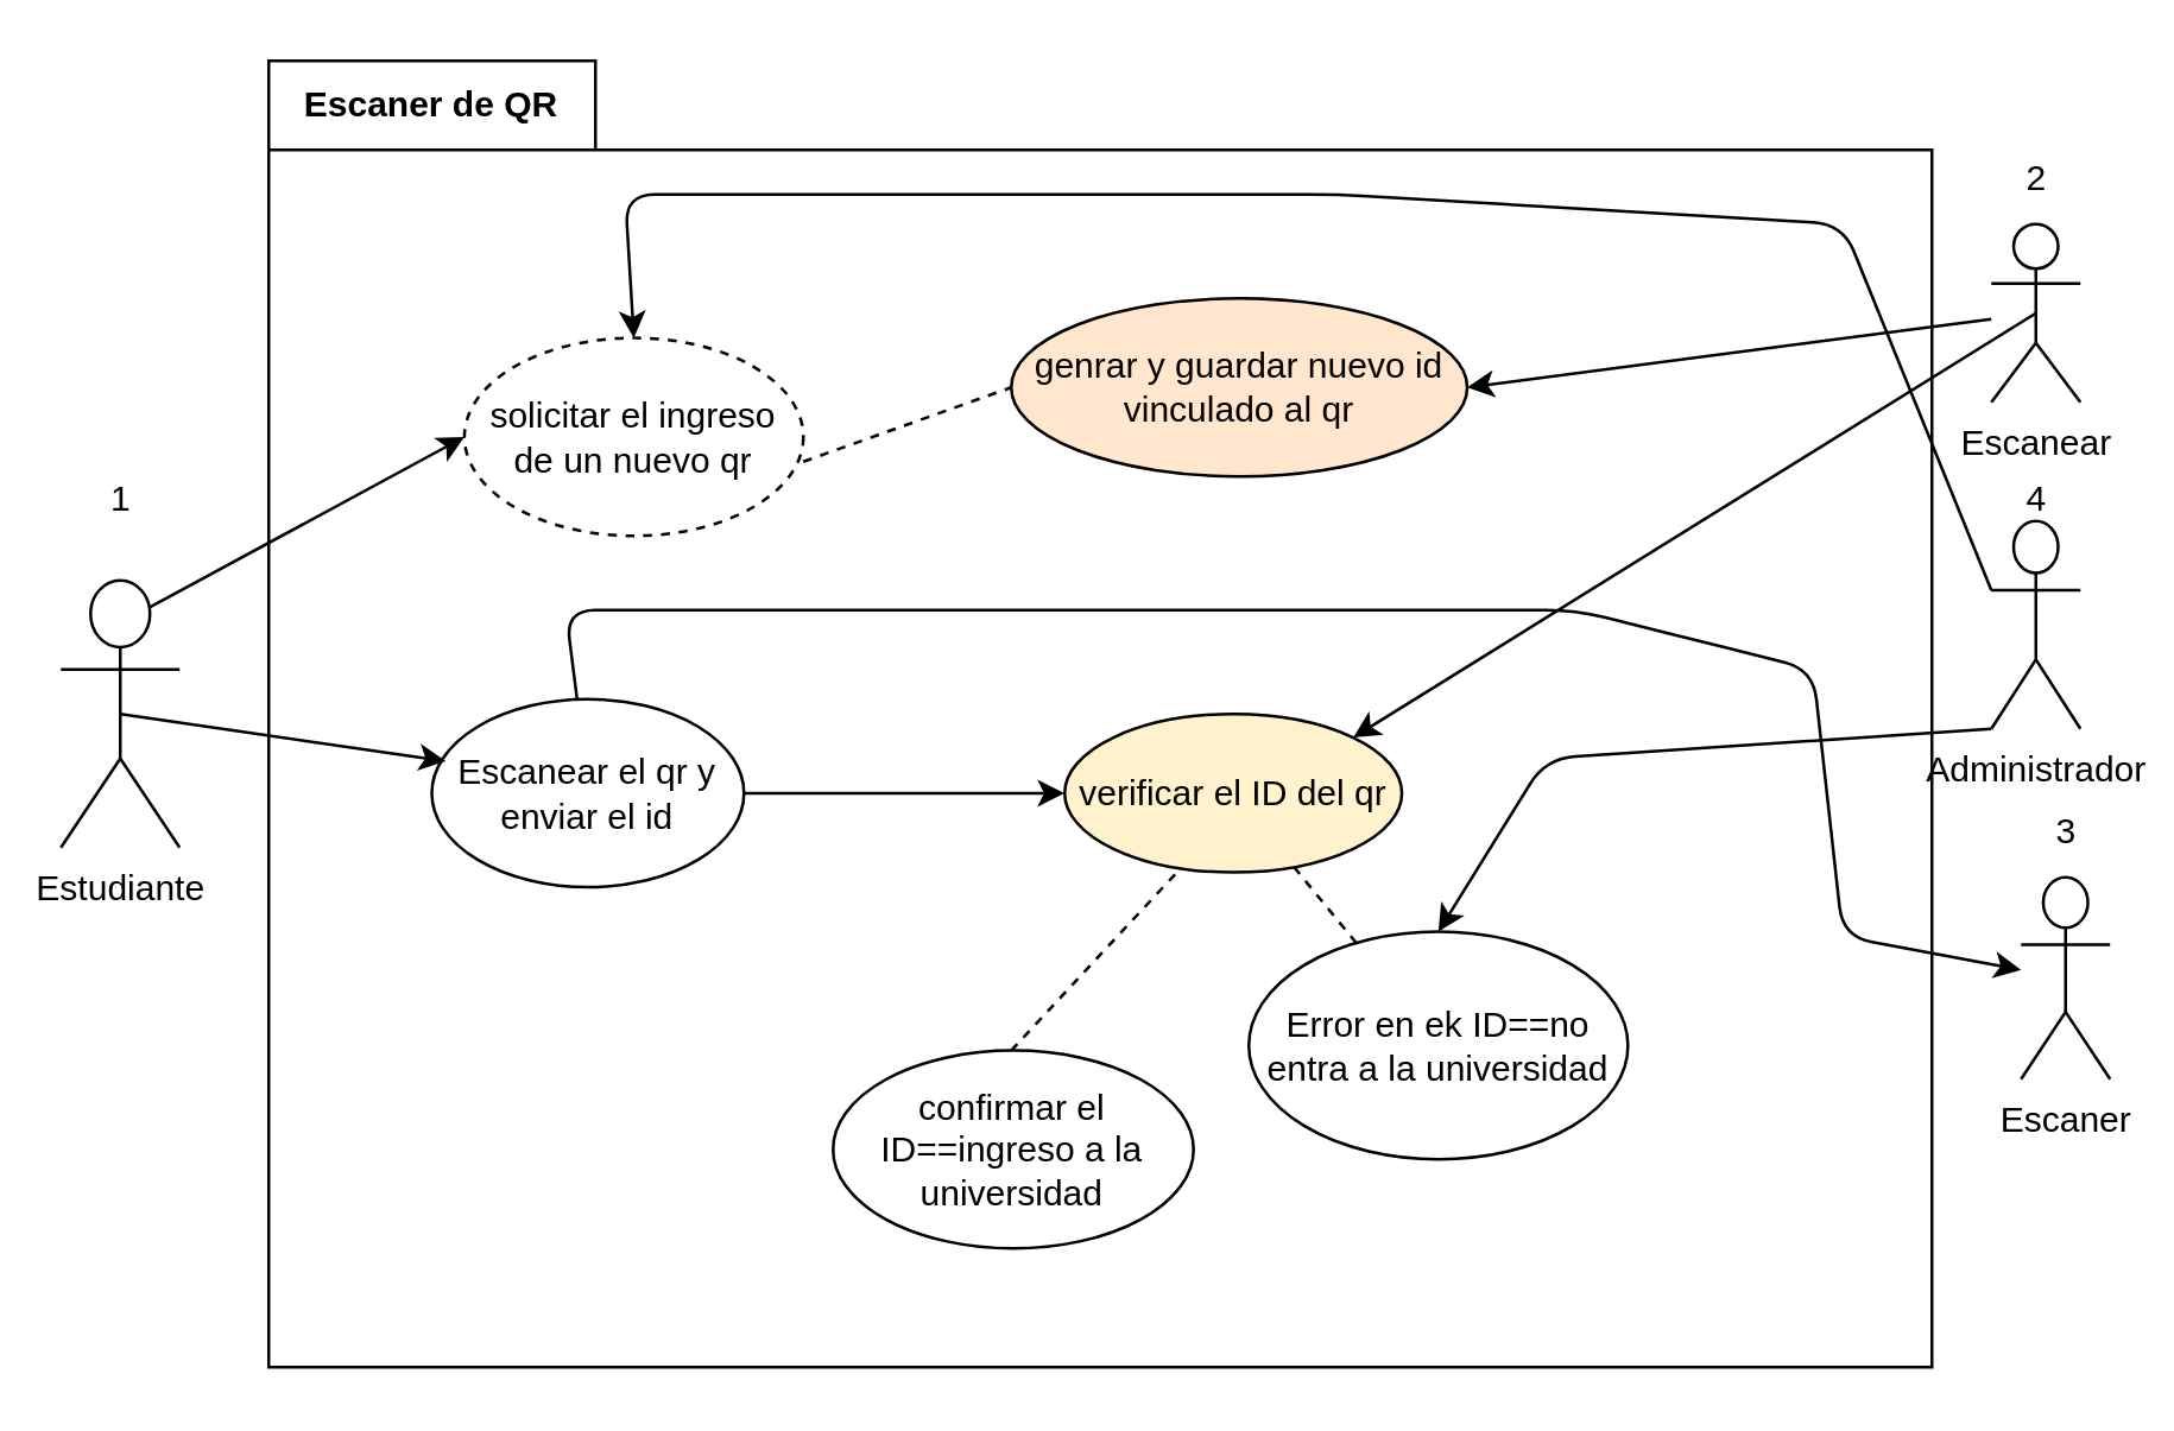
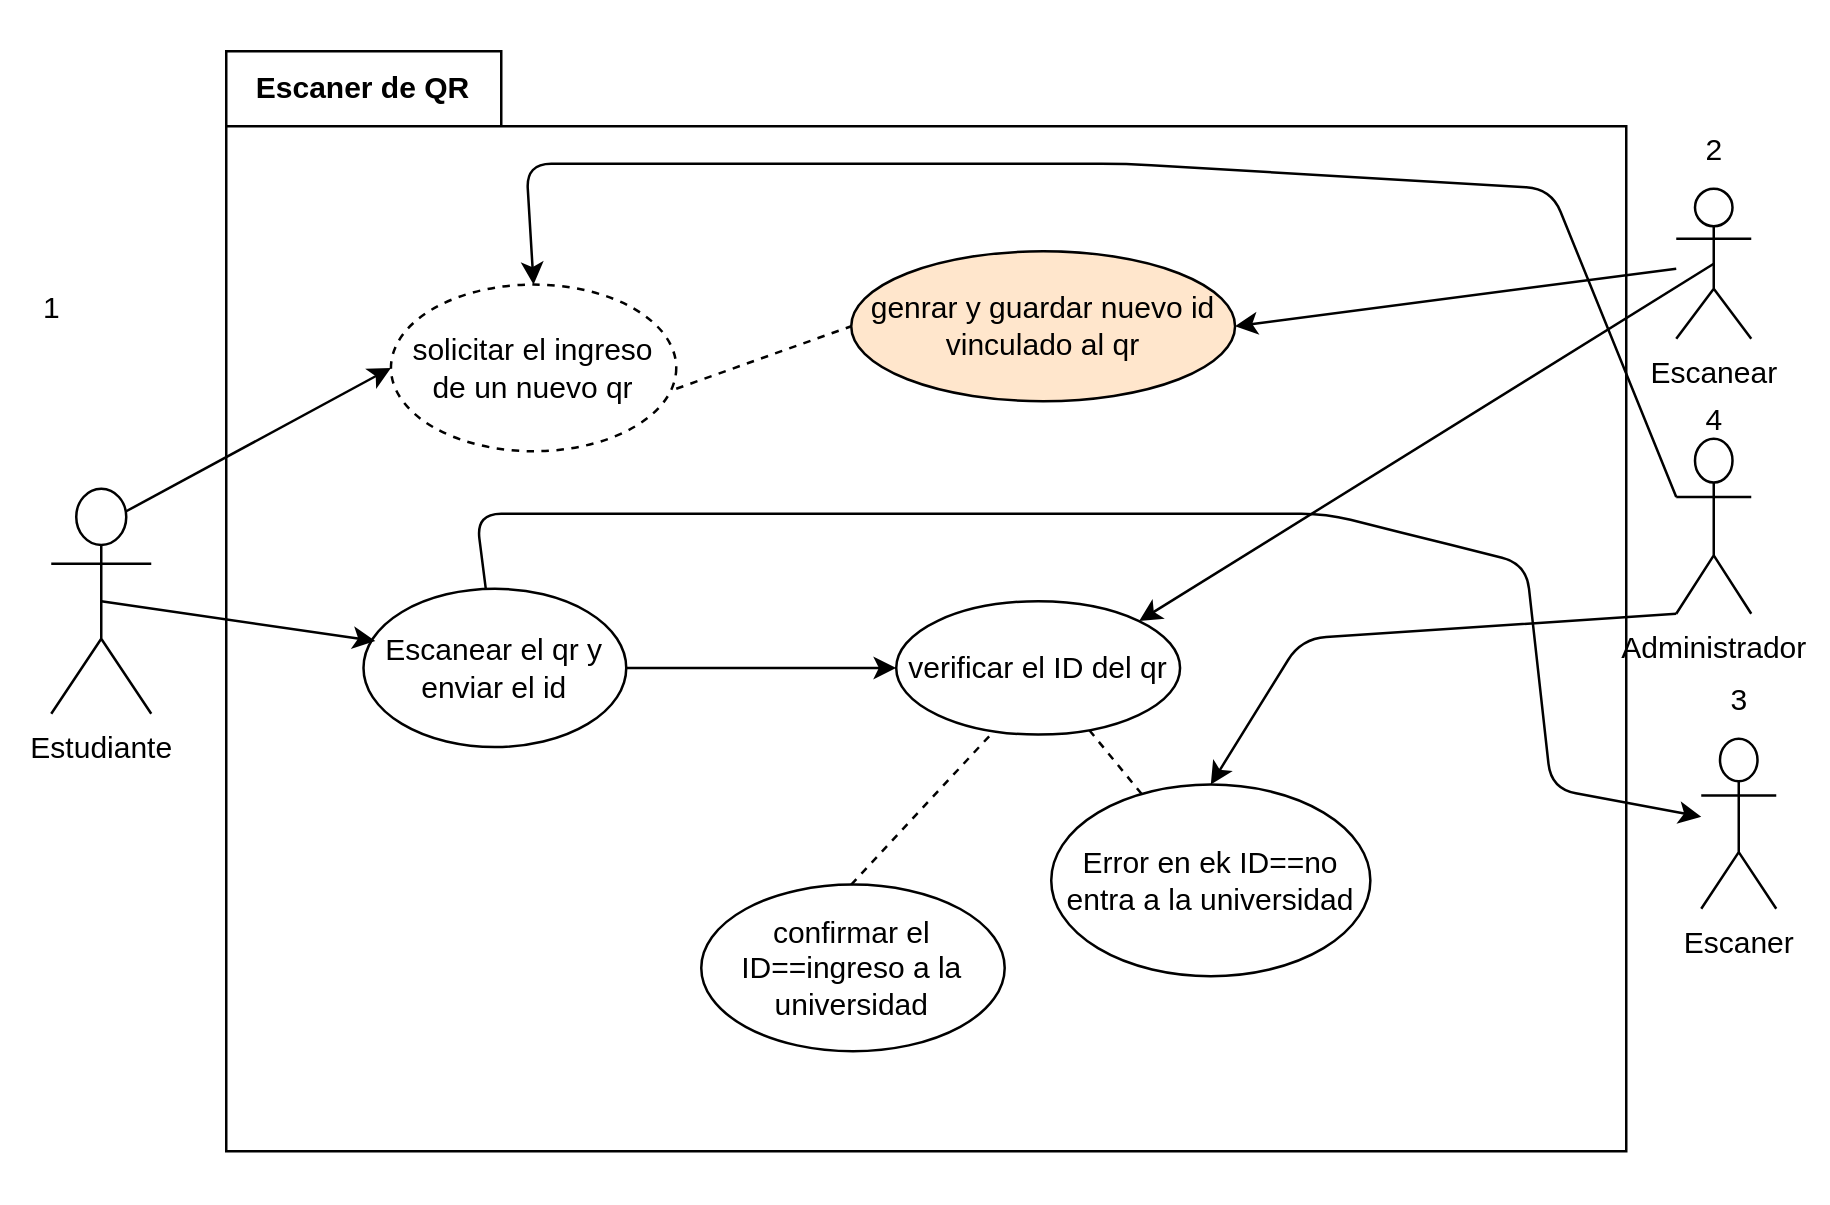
- <mxCell id="23" value="1" style="text;html=1;align=center;verticalAlign=middle;resizable=0;points=[];autosize=1;strokeColor=none;fillColor=none;" vertex="1" parent="1"><mxGeometry x="25" y="153" width="30" height="30" as="geometry" /></mxCell>
+ <mxCell id="23" value="1" style="text;html=1;align=center;verticalAlign=middle;resizable=0;points=[];autosize=1;strokeColor=none;fillColor=none;" vertex="1" parent="1"><mxGeometry x="5" y="108" width="30" height="30" as="geometry" /></mxCell>
- <mxCell id="8" value="verificar el ID del qr" style="ellipse;html=1;whiteSpace=wrap;fillColor=#fff2cc;" vertex="1" parent="2"><mxGeometry x="268" y="220" width="113.53" height="53.33" as="geometry" /></mxCell>
+ <mxCell id="8" value="verificar el ID del qr" style="ellipse;html=1;whiteSpace=wrap;" vertex="1" parent="2"><mxGeometry x="268" y="220" width="113.53" height="53.33" as="geometry" /></mxCell>
